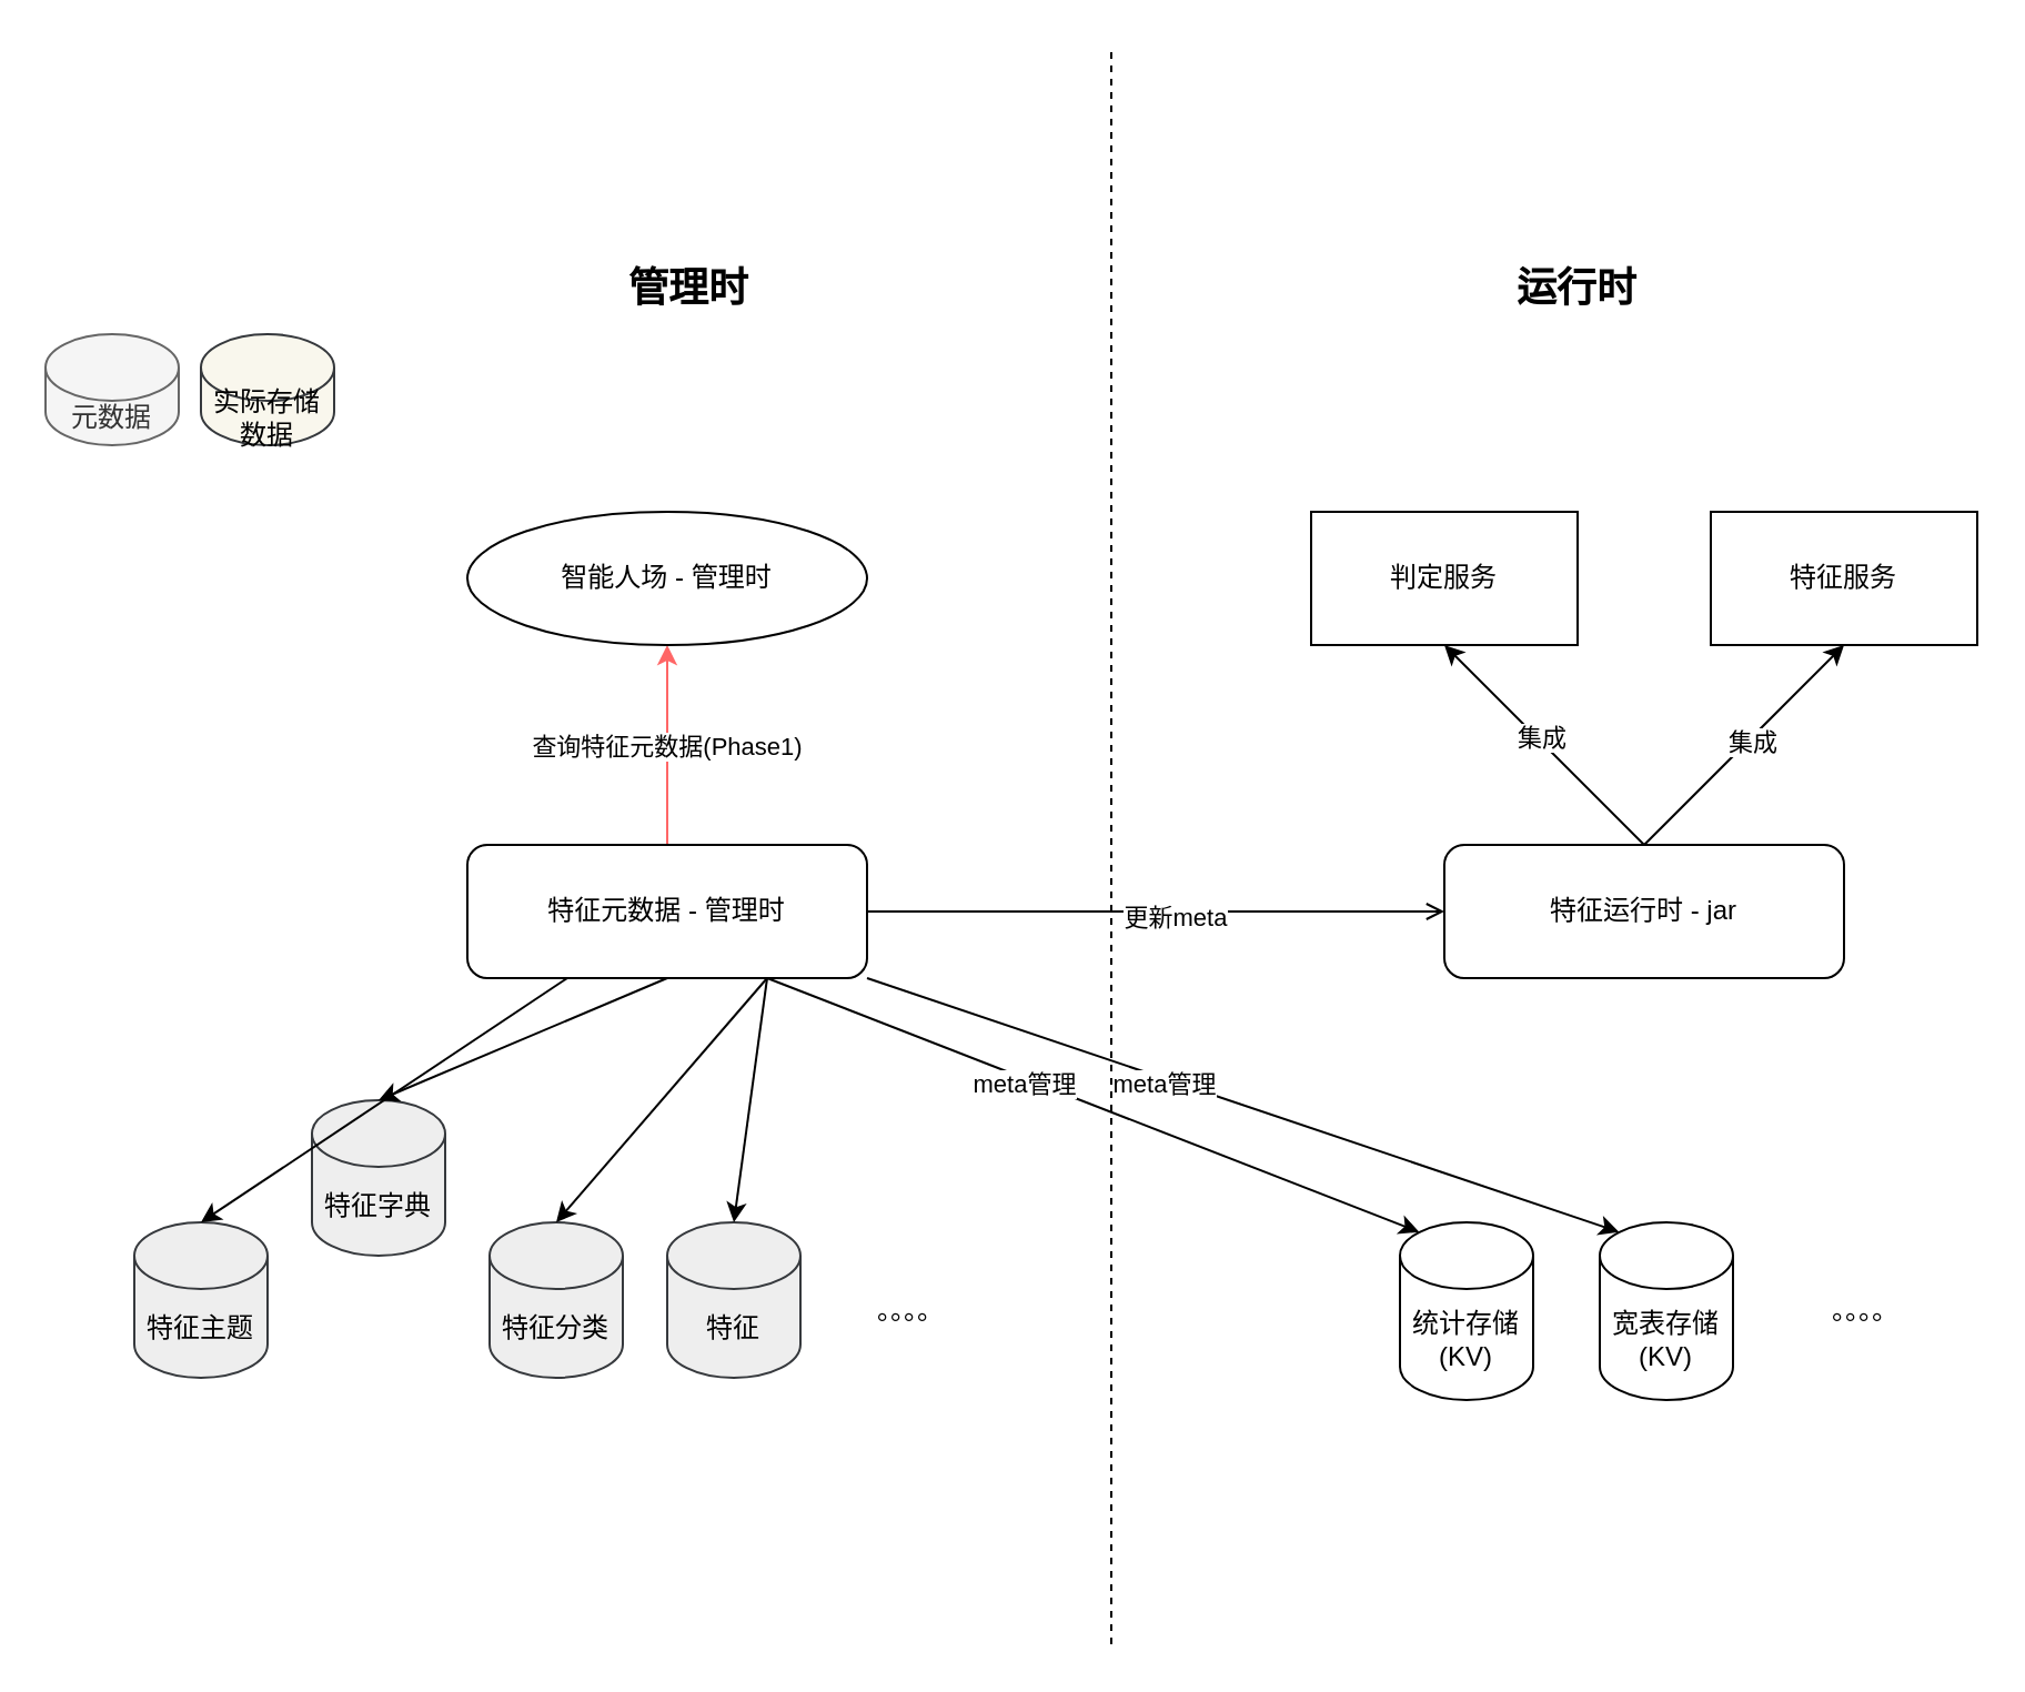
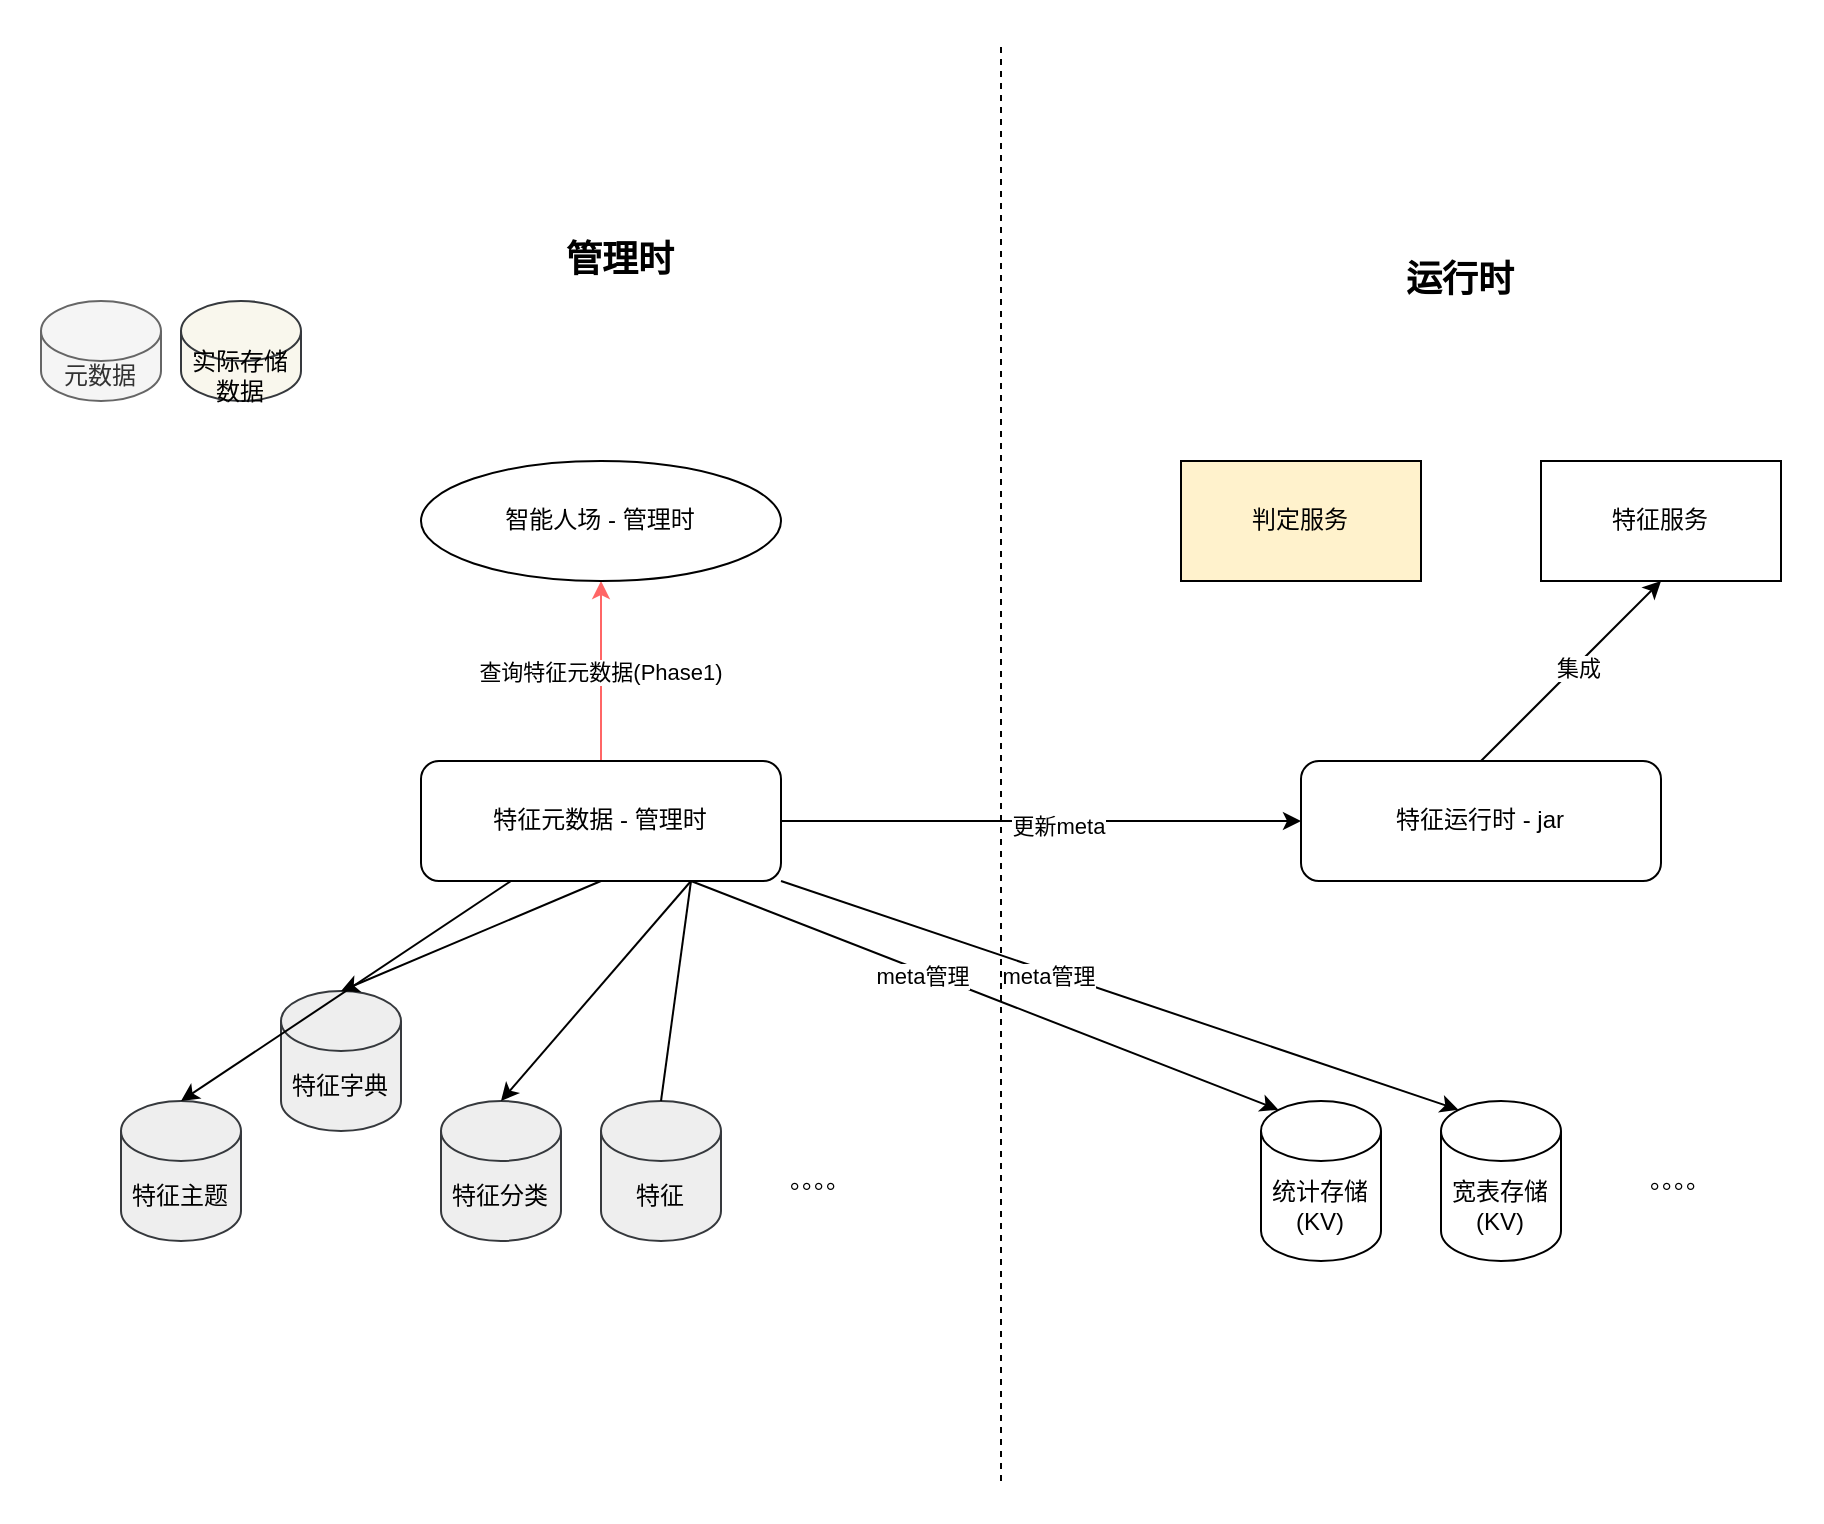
- <mxCell id="36" value="&lt;b&gt;&lt;font style=&quot;font-size: 18px&quot;&gt;运行时&lt;/font&gt;&lt;/b&gt;" style="text;html=1;strokeColor=none;fillColor=none;align=center;verticalAlign=middle;whiteSpace=wrap;rounded=0;" vertex="1" parent="1"><mxGeometry x="620" y="90" width="180" height="80" as="geometry" /></mxCell>
+ <mxCell id="36" value="&lt;b&gt;&lt;font style=&quot;font-size: 18px&quot;&gt;运行时&lt;/font&gt;&lt;/b&gt;" style="text;html=1;strokeColor=none;fillColor=none;align=center;verticalAlign=middle;whiteSpace=wrap;rounded=0;" vertex="1" parent="1"><mxGeometry x="640" y="100" width="180" height="80" as="geometry" /></mxCell>
- <mxCell id="28" value="判定服务" style="rounded=0;whiteSpace=wrap;html=1;" vertex="1" parent="1"><mxGeometry x="590" y="230" width="120" height="60" as="geometry" /></mxCell>
+ <mxCell id="28" value="判定服务" style="rounded=0;whiteSpace=wrap;html=1;fillColor=#fff2cc;" vertex="1" parent="1"><mxGeometry x="590" y="230" width="120" height="60" as="geometry" /></mxCell>
- <mxCell id="30" value="" style="endArrow=classic;html=1;exitX=0.5;exitY=0;exitDx=0;exitDy=0;entryX=0.5;entryY=1;entryDx=0;entryDy=0;" edge="1" parent="1" source="22" target="28"><mxGeometry width="50" height="50" relative="1" as="geometry"><mxPoint x="500" y="390" as="sourcePoint" /><mxPoint x="550" y="340" as="targetPoint" /></mxGeometry></mxCell>
- <mxCell id="31" value="集成" style="edgeLabel;html=1;align=center;verticalAlign=middle;resizable=0;points=[];" vertex="1" connectable="0" parent="30"><mxGeometry x="0.056" y="-1" relative="1" as="geometry"><mxPoint as="offset" /></mxGeometry></mxCell>
- <mxCell id="10" value="" style="edgeStyle=orthogonalEdgeStyle;rounded=0;orthogonalLoop=1;jettySize=auto;html=1;endArrow=open;" edge="1" parent="1" source="14" target="22"><mxGeometry relative="1" as="geometry" /></mxCell>
+ <mxCell id="10" value="" style="edgeStyle=orthogonalEdgeStyle;rounded=0;orthogonalLoop=1;jettySize=auto;html=1;" edge="1" parent="1" source="14" target="22"><mxGeometry relative="1" as="geometry" /></mxCell>
- <mxCell id="18" value="" style="endArrow=classic;html=1;exitX=0.75;exitY=1;exitDx=0;exitDy=0;entryX=0.5;entryY=0;entryDx=0;entryDy=0;entryPerimeter=0;" edge="1" parent="1" source="14" target="6"><mxGeometry width="50" height="50" relative="1" as="geometry"><mxPoint x="320" y="460" as="sourcePoint" /><mxPoint x="190" y="570" as="targetPoint" /></mxGeometry></mxCell>
+ <mxCell id="18" value="" style="endArrow=none;html=1;exitX=0.75;exitY=1;exitDx=0;exitDy=0;entryX=0.5;entryY=0;entryDx=0;entryDy=0;entryPerimeter=0;" edge="1" parent="1" source="14" target="6"><mxGeometry width="50" height="50" relative="1" as="geometry"><mxPoint x="320" y="460" as="sourcePoint" /><mxPoint x="190" y="570" as="targetPoint" /></mxGeometry></mxCell>
